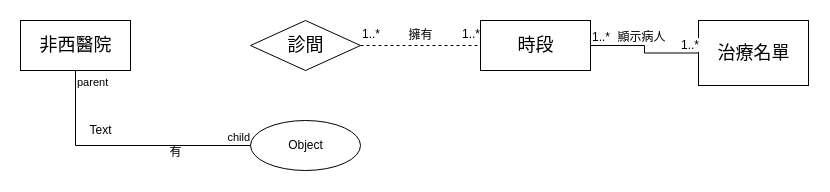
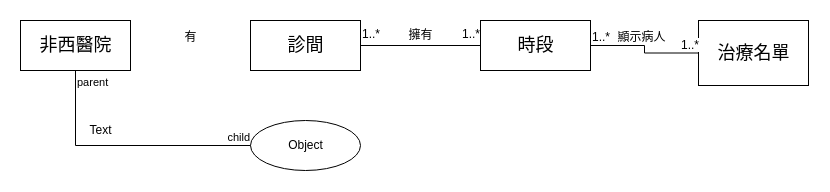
- <mxCell id="3" value="&lt;font style=&quot;font-size: 18px&quot;&gt;診間&lt;/font&gt;" style="rhombus;html=1;" vertex="1" parent="1"><mxGeometry x="250" y="20" width="110" height="50" as="geometry" /></mxCell>
+ <mxCell id="3" value="&lt;font style=&quot;font-size: 18px&quot;&gt;診間&lt;/font&gt;" style="html=1;" vertex="1" parent="1"><mxGeometry x="250" y="20" width="110" height="50" as="geometry" /></mxCell>
- <mxCell id="11" value="" style="endArrow=none;html=1;edgeStyle=orthogonalEdgeStyle;rounded=0;fontSize=18;exitX=1;exitY=0.5;exitDx=0;exitDy=0;entryX=0;entryY=0.5;entryDx=0;entryDy=0;dashed=1;" edge="1" parent="1" source="3" target="10"><mxGeometry relative="1" as="geometry"><mxPoint x="440" y="180" as="sourcePoint" /><mxPoint x="500" y="190" as="targetPoint" /></mxGeometry></mxCell>
+ <mxCell id="11" value="" style="endArrow=none;html=1;edgeStyle=orthogonalEdgeStyle;rounded=0;fontSize=18;exitX=1;exitY=0.5;exitDx=0;exitDy=0;entryX=0;entryY=0.5;entryDx=0;entryDy=0;" edge="1" parent="1" source="3" target="10"><mxGeometry relative="1" as="geometry"><mxPoint x="440" y="180" as="sourcePoint" /><mxPoint x="500" y="190" as="targetPoint" /></mxGeometry></mxCell>
- <mxCell id="9" value="&lt;font style=&quot;font-size: 12px&quot;&gt;有&lt;/font&gt;" style="text;html=1;align=center;verticalAlign=middle;resizable=0;points=[];autosize=1;strokeColor=none;fillColor=none;fontSize=18;" vertex="1" parent="1"><mxGeometry x="160" y="135" width="30" height="30" as="geometry" /></mxCell>
+ <mxCell id="9" value="&lt;font style=&quot;font-size: 12px&quot;&gt;有&lt;/font&gt;" style="text;html=1;align=center;verticalAlign=middle;resizable=0;points=[];autosize=1;strokeColor=none;fillColor=none;fontSize=18;" vertex="1" parent="1"><mxGeometry x="175" y="20" width="30" height="30" as="geometry" /></mxCell>
